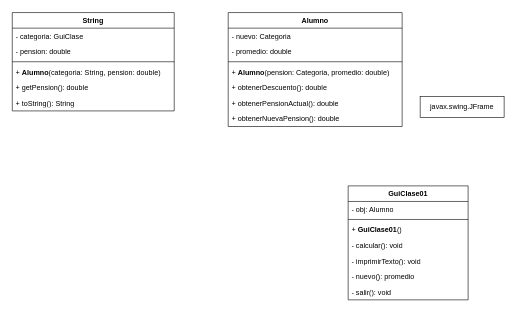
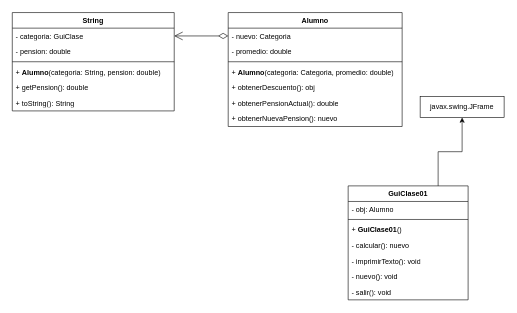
+ <mxCell id="27" value="" style="endArrow=open;html=1;endSize=12;startArrow=diamondThin;startSize=14;startFill=0;edgeStyle=orthogonalEdgeStyle;align=left;verticalAlign=bottom;rounded=0;entryX=1;entryY=0.5;entryDx=0;entryDy=0;exitX=0;exitY=0.5;exitDx=0;exitDy=0;" edge="1" parent="1" source="3" target="21"><mxGeometry x="-1" y="3" relative="1" as="geometry"><mxPoint x="120" y="252" as="sourcePoint" /><mxPoint x="280" y="252" as="targetPoint" /></mxGeometry></mxCell>
- <mxCell id="6" value="+&amp;nbsp;&lt;span style=&quot;font-weight: 700; text-align: center;&quot;&gt;Alumno&lt;/span&gt;(pension: Categoria, promedio: double)" style="text;strokeColor=none;fillColor=none;align=left;verticalAlign=top;spacingLeft=4;spacingRight=4;overflow=hidden;rotatable=0;points=[[0,0.5],[1,0.5]];portConstraint=eastwest;whiteSpace=wrap;html=1;" vertex="1" parent="2"><mxGeometry y="86" width="290" height="26" as="geometry" /></mxCell>
+ <mxCell id="6" value="+&amp;nbsp;&lt;span style=&quot;font-weight: 700; text-align: center;&quot;&gt;Alumno&lt;/span&gt;(categoria: Categoria, promedio: double)" style="text;strokeColor=none;fillColor=none;align=left;verticalAlign=top;spacingLeft=4;spacingRight=4;overflow=hidden;rotatable=0;points=[[0,0.5],[1,0.5]];portConstraint=eastwest;whiteSpace=wrap;html=1;" vertex="1" parent="2"><mxGeometry y="86" width="290" height="26" as="geometry" /></mxCell>
- <mxCell id="7" value="+&amp;nbsp;obtenerDescuento(): double" style="text;strokeColor=none;fillColor=none;align=left;verticalAlign=top;spacingLeft=4;spacingRight=4;overflow=hidden;rotatable=0;points=[[0,0.5],[1,0.5]];portConstraint=eastwest;whiteSpace=wrap;html=1;" vertex="1" parent="2"><mxGeometry y="112" width="290" height="26" as="geometry" /></mxCell>
+ <mxCell id="7" value="+&amp;nbsp;obtenerDescuento(): obj" style="text;strokeColor=none;fillColor=none;align=left;verticalAlign=top;spacingLeft=4;spacingRight=4;overflow=hidden;rotatable=0;points=[[0,0.5],[1,0.5]];portConstraint=eastwest;whiteSpace=wrap;html=1;" vertex="1" parent="2"><mxGeometry y="112" width="290" height="26" as="geometry" /></mxCell>
- <mxCell id="9" value="+&amp;nbsp;obtenerNuevaPension(): double" style="text;strokeColor=none;fillColor=none;align=left;verticalAlign=top;spacingLeft=4;spacingRight=4;overflow=hidden;rotatable=0;points=[[0,0.5],[1,0.5]];portConstraint=eastwest;whiteSpace=wrap;html=1;" vertex="1" parent="2"><mxGeometry y="164" width="290" height="26" as="geometry" /></mxCell>
+ <mxCell id="9" value="+&amp;nbsp;obtenerNuevaPension(): nuevo" style="text;strokeColor=none;fillColor=none;align=left;verticalAlign=top;spacingLeft=4;spacingRight=4;overflow=hidden;rotatable=0;points=[[0,0.5],[1,0.5]];portConstraint=eastwest;whiteSpace=wrap;html=1;" vertex="1" parent="2"><mxGeometry y="164" width="290" height="26" as="geometry" /></mxCell>
+ <mxCell id="10" style="edgeStyle=orthogonalEdgeStyle;rounded=0;orthogonalLoop=1;jettySize=auto;html=1;entryX=0.5;entryY=1;entryDx=0;entryDy=0;exitX=0.75;exitY=0;exitDx=0;exitDy=0;" edge="1" parent="1" source="11" target="19"><mxGeometry relative="1" as="geometry" /></mxCell>
- <mxCell id="15" value="- calcular(): void" style="text;strokeColor=none;fillColor=none;align=left;verticalAlign=top;spacingLeft=4;spacingRight=4;overflow=hidden;rotatable=0;points=[[0,0.5],[1,0.5]];portConstraint=eastwest;whiteSpace=wrap;html=1;" vertex="1" parent="11"><mxGeometry y="86" width="200" height="26" as="geometry" /></mxCell>
+ <mxCell id="15" value="- calcular(): nuevo" style="text;strokeColor=none;fillColor=none;align=left;verticalAlign=top;spacingLeft=4;spacingRight=4;overflow=hidden;rotatable=0;points=[[0,0.5],[1,0.5]];portConstraint=eastwest;whiteSpace=wrap;html=1;" vertex="1" parent="11"><mxGeometry y="86" width="200" height="26" as="geometry" /></mxCell>
- <mxCell id="17" value="- nuevo(): promedio" style="text;strokeColor=none;fillColor=none;align=left;verticalAlign=top;spacingLeft=4;spacingRight=4;overflow=hidden;rotatable=0;points=[[0,0.5],[1,0.5]];portConstraint=eastwest;whiteSpace=wrap;html=1;" vertex="1" parent="11"><mxGeometry y="138" width="200" height="26" as="geometry" /></mxCell>
+ <mxCell id="17" value="- nuevo(): void" style="text;strokeColor=none;fillColor=none;align=left;verticalAlign=top;spacingLeft=4;spacingRight=4;overflow=hidden;rotatable=0;points=[[0,0.5],[1,0.5]];portConstraint=eastwest;whiteSpace=wrap;html=1;" vertex="1" parent="11"><mxGeometry y="138" width="200" height="26" as="geometry" /></mxCell>
